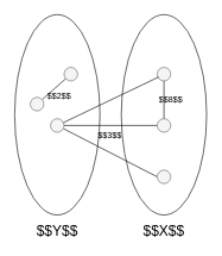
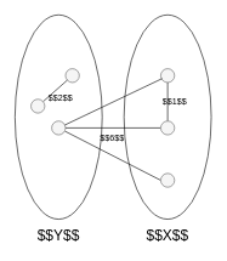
- <mxCell id="12" value="$$8$$" style="text;html=1;strokeColor=none;fillColor=none;align=center;verticalAlign=middle;whiteSpace=wrap;rounded=0;" vertex="1" parent="1"><mxGeometry x="233" y="125" width="14" height="30" as="geometry" /></mxCell>
+ <mxCell id="12" value="$$1$$" style="text;html=1;strokeColor=none;fillColor=none;align=center;verticalAlign=middle;whiteSpace=wrap;rounded=0;" vertex="1" parent="1"><mxGeometry x="233" y="125" width="14" height="30" as="geometry" /></mxCell>
- <mxCell id="13" value="$$3$$" style="text;html=1;strokeColor=none;fillColor=none;align=center;verticalAlign=middle;whiteSpace=wrap;rounded=0;" vertex="1" parent="1"><mxGeometry x="147" y="174" width="14" height="30" as="geometry" /></mxCell>
+ <mxCell id="13" value="$$6$$" style="text;html=1;strokeColor=none;fillColor=none;align=center;verticalAlign=middle;whiteSpace=wrap;rounded=0;" vertex="1" parent="1"><mxGeometry x="147" y="174" width="14" height="30" as="geometry" /></mxCell>
